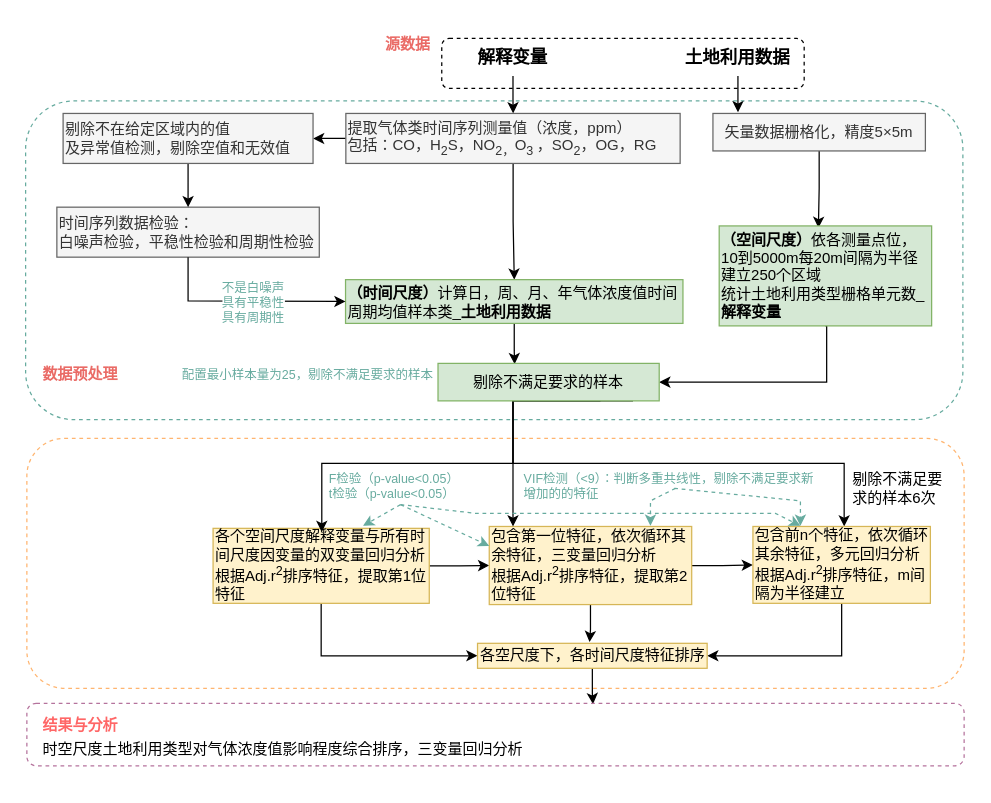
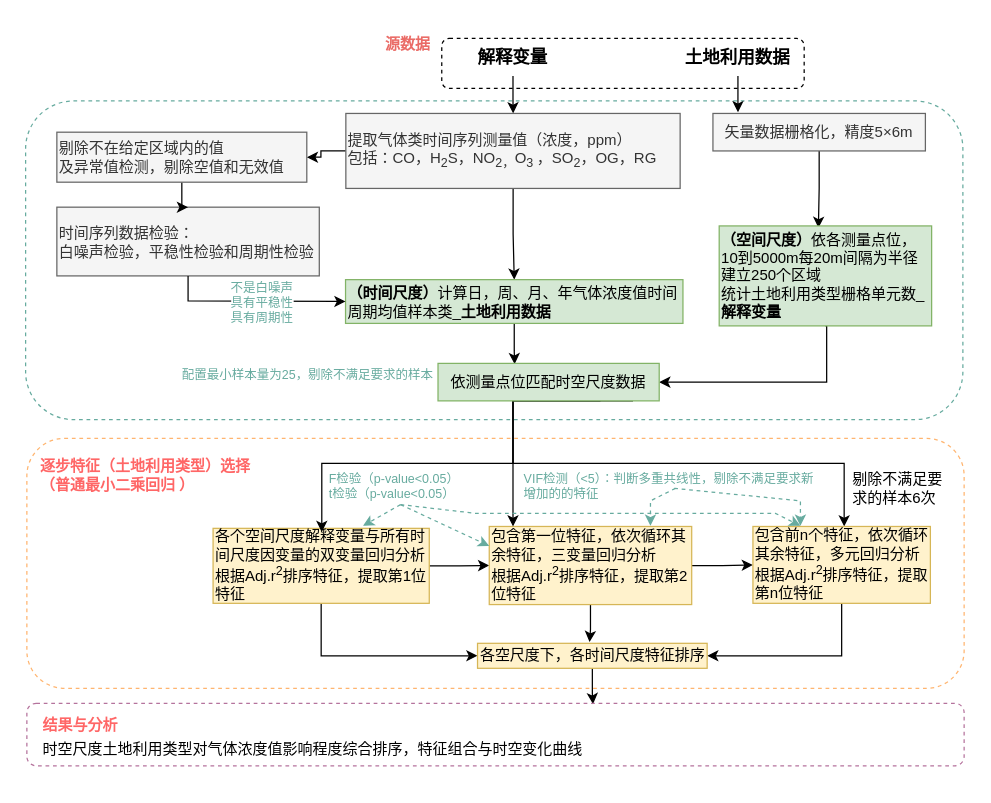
- <mxCell id="13" value="矢量数据栅格化，精度5×5m" style="whiteSpace=wrap;html=1;fillColor=#f5f5f5;fontColor=#333333;strokeColor=#666666;" parent="1" vertex="1"><mxGeometry x="570" y="90" width="170" height="30" as="geometry" /></mxCell>
+ <mxCell id="13" value="矢量数据栅格化，精度5×6m" style="whiteSpace=wrap;html=1;fillColor=#f5f5f5;fontColor=#333333;strokeColor=#666666;" parent="1" vertex="1"><mxGeometry x="570" y="90" width="170" height="30" as="geometry" /></mxCell>
- <mxCell id="20" value="剔除不在给定区域内的值&lt;br&gt;及异常值检测，剔除空值和无效值" style="rounded=0;whiteSpace=wrap;html=1;align=left;fillColor=#f5f5f5;fontColor=#333333;strokeColor=#666666;" parent="1" vertex="1"><mxGeometry x="50" y="90" width="200" height="40" as="geometry" /></mxCell>
+ <mxCell id="20" value="剔除不在给定区域内的值&lt;br&gt;及异常值检测，剔除空值和无效值" style="rounded=0;whiteSpace=wrap;html=1;align=left;fillColor=#f5f5f5;fontColor=#333333;strokeColor=#666666;" parent="1" vertex="1"><mxGeometry x="45" y="105" width="200" height="40" as="geometry" /></mxCell>
- <mxCell id="11" value="提取气体类时间序列测量值（浓度，ppm）&lt;br&gt;包括：&lt;span&gt;CO&lt;span lang=&quot;ZH-CN&quot;&gt;，&lt;/span&gt;H&lt;sub&gt;2&lt;/sub&gt;S&lt;span lang=&quot;ZH-CN&quot;&gt;，&lt;/span&gt;NO&lt;sub&gt;2&lt;span lang=&quot;ZH-CN&quot;&gt;，&lt;/span&gt;&lt;/sub&gt;O&lt;sub&gt;3 &lt;/sub&gt;&lt;span lang=&quot;ZH-CN&quot;&gt;，&lt;/span&gt;SO&lt;sub&gt;2&lt;/sub&gt;&lt;span lang=&quot;ZH-CN&quot;&gt;，&lt;/span&gt;OG&lt;span lang=&quot;ZH-CN&quot;&gt;，&lt;/span&gt;RG&lt;/span&gt;" style="whiteSpace=wrap;html=1;align=left;fillColor=#f5f5f5;fontColor=#333333;strokeColor=#666666;" parent="1" vertex="1"><mxGeometry x="276.25" y="90" width="267.5" height="40" as="geometry" /></mxCell>
+ <mxCell id="11" value="提取气体类时间序列测量值（浓度，ppm）&lt;br&gt;包括：&lt;span&gt;CO&lt;span lang=&quot;ZH-CN&quot;&gt;，&lt;/span&gt;H&lt;sub&gt;2&lt;/sub&gt;S&lt;span lang=&quot;ZH-CN&quot;&gt;，&lt;/span&gt;NO&lt;sub&gt;2&lt;span lang=&quot;ZH-CN&quot;&gt;，&lt;/span&gt;&lt;/sub&gt;O&lt;sub&gt;3 &lt;/sub&gt;&lt;span lang=&quot;ZH-CN&quot;&gt;，&lt;/span&gt;SO&lt;sub&gt;2&lt;/sub&gt;&lt;span lang=&quot;ZH-CN&quot;&gt;，&lt;/span&gt;OG&lt;span lang=&quot;ZH-CN&quot;&gt;，&lt;/span&gt;RG&lt;/span&gt;" style="whiteSpace=wrap;html=1;align=left;fillColor=#f5f5f5;fontColor=#333333;strokeColor=#666666;" parent="1" vertex="1"><mxGeometry x="276.25" y="90" width="267.5" height="60" as="geometry" /></mxCell>
- <mxCell id="14" value="时间序列数据检验：&lt;br&gt;白噪声检验，平稳性检验和周期性检验" style="whiteSpace=wrap;html=1;align=left;fillColor=#f5f5f5;fontColor=#333333;strokeColor=#666666;" parent="1" vertex="1"><mxGeometry x="45" y="165" width="210" height="40" as="geometry" /></mxCell>
+ <mxCell id="14" value="时间序列数据检验：&lt;br&gt;白噪声检验，平稳性检验和周期性检验" style="whiteSpace=wrap;html=1;align=left;fillColor=#f5f5f5;fontColor=#333333;strokeColor=#666666;" parent="1" vertex="1"><mxGeometry x="45" y="165" width="210" height="55" as="geometry" /></mxCell>
- <mxCell id="41" value="数据预处理" style="text;html=1;align=left;verticalAlign=middle;whiteSpace=wrap;rounded=0;fontStyle=1;fontColor=#EA6B66;" vertex="1" parent="1"><mxGeometry x="32" y="283.75" width="80" height="30" as="geometry" /></mxCell>
- <mxCell id="33" value="剔除不满足要求的样本" style="rounded=0;whiteSpace=wrap;html=1;fillColor=#d5e8d4;strokeColor=#82b366;" parent="1" vertex="1"><mxGeometry x="350" y="290" width="177" height="30" as="geometry" /></mxCell>
+ <mxCell id="33" value="依测量点位匹配时空尺度数据" style="rounded=0;whiteSpace=wrap;html=1;fillColor=#d5e8d4;strokeColor=#82b366;" parent="1" vertex="1"><mxGeometry x="350" y="290" width="177" height="30" as="geometry" /></mxCell>
+ <mxCell id="23" value="逐步特征（土地利用类型）选择&lt;br&gt;（普通最小二乘回归 ）" style="text;html=1;strokeColor=none;fillColor=none;align=left;verticalAlign=middle;whiteSpace=wrap;rounded=0;fontColor=#FF6666;fontStyle=1" parent="1" vertex="1"><mxGeometry x="30" y="370" width="180" height="20" as="geometry" /></mxCell>
- <mxCell id="36" value="VIF检测（&amp;lt;9）：判断多重共线性，剔除不满足要求新增加的的特征" style="text;html=1;strokeColor=none;fillColor=none;align=left;verticalAlign=middle;whiteSpace=wrap;rounded=0;fontColor=#67AB9F;fontSize=10;" parent="1" vertex="1"><mxGeometry x="417" y="368" width="243" height="40" as="geometry" /></mxCell>
+ <mxCell id="36" value="VIF检测（&amp;lt;5）：判断多重共线性，剔除不满足要求新增加的的特征" style="text;html=1;strokeColor=none;fillColor=none;align=left;verticalAlign=middle;whiteSpace=wrap;rounded=0;fontColor=#67AB9F;fontSize=10;" parent="1" vertex="1"><mxGeometry x="417" y="368" width="243" height="40" as="geometry" /></mxCell>
- <mxCell id="38" value="包含前n个特征，依次循环其余特征，多元回归分析&lt;br&gt;根据Adj.r&lt;sup&gt;2&lt;/sup&gt;排序特征，m间隔为半径建立" style="rounded=0;whiteSpace=wrap;html=1;align=left;fillColor=#fff2cc;strokeColor=#d6b656;" parent="1" vertex="1"><mxGeometry x="602" y="420.5" width="142" height="61.5" as="geometry" /></mxCell>
+ <mxCell id="38" value="包含前n个特征，依次循环其余特征，多元回归分析&lt;br&gt;根据Adj.r&lt;sup&gt;2&lt;/sup&gt;排序特征，提取第n位特征" style="rounded=0;whiteSpace=wrap;html=1;align=left;fillColor=#fff2cc;strokeColor=#d6b656;" parent="1" vertex="1"><mxGeometry x="602" y="420.5" width="142" height="61.5" as="geometry" /></mxCell>
- <mxCell id="50" value="时空尺度土地利用类型对气体浓度值影响程度综合排序，三变量回归分析&lt;p style=&quot;vertical-align: middle; font-size: 12px;&quot; class=&quot;MsoNormal&quot;&gt;&lt;/p&gt;" style="text;html=1;strokeColor=none;fillColor=none;align=left;verticalAlign=middle;whiteSpace=wrap;rounded=0;dashed=1;fontSize=12;fontColor=#000000;fontStyle=0" vertex="1" parent="1"><mxGeometry x="32" y="590" width="458" height="30" as="geometry" /></mxCell>
+ <mxCell id="50" value="时空尺度土地利用类型对气体浓度值影响程度综合排序，特征组合与时空变化曲线&lt;p style=&quot;vertical-align: middle; font-size: 12px;&quot; class=&quot;MsoNormal&quot;&gt;&lt;/p&gt;" style="text;html=1;strokeColor=none;fillColor=none;align=left;verticalAlign=middle;whiteSpace=wrap;rounded=0;dashed=1;fontSize=12;fontColor=#000000;fontStyle=0" vertex="1" parent="1"><mxGeometry x="32" y="590" width="458" height="30" as="geometry" /></mxCell>
